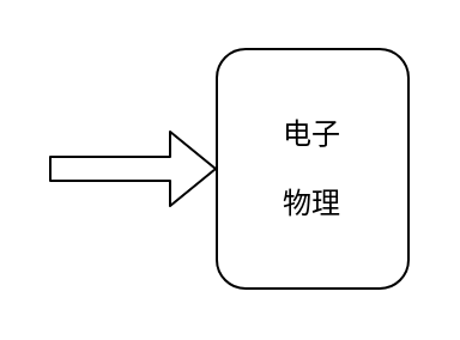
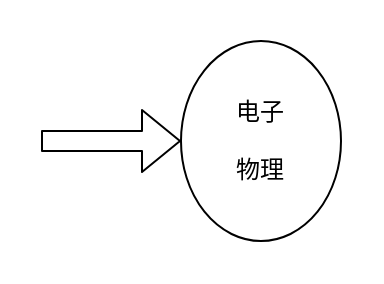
- <mxCell id="2" value="电子&lt;br&gt;&lt;br&gt;物理" style="rounded=1;whiteSpace=wrap;html=1;" vertex="1" parent="1"><mxGeometry x="90" y="20" width="80" height="100" as="geometry" /></mxCell>
+ <mxCell id="2" value="电子&lt;br&gt;&lt;br&gt;物理" style="ellipse;whiteSpace=wrap;html=1;" vertex="1" parent="1"><mxGeometry x="90" y="20" width="80" height="100" as="geometry" /></mxCell>
